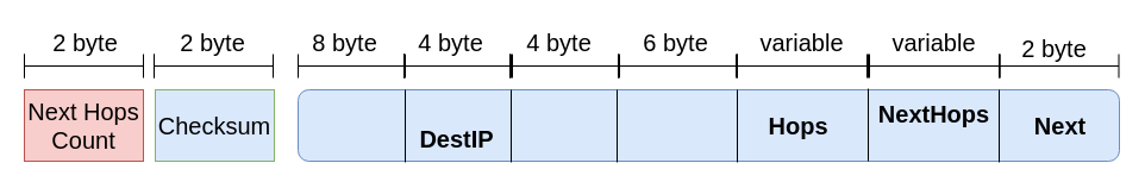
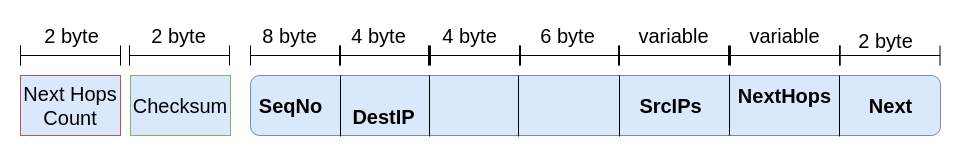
- <mxCell id="8" value="Next Hops Count" style="rounded=0;whiteSpace=wrap;html=1;fontSize=20;fillColor=#f8cecc;strokeColor=#b85450;" vertex="1" parent="1"><mxGeometry x="20" y="75" width="100" height="60" as="geometry" /></mxCell>
+ <mxCell id="8" value="Next Hops Count" style="rounded=0;whiteSpace=wrap;html=1;fontSize=20;fillColor=#dae8fc;strokeColor=#b85450;" vertex="1" parent="1"><mxGeometry x="20" y="75" width="100" height="60" as="geometry" /></mxCell>
+ <mxCell id="3" value="SeqNo" style="text;html=1;align=center;verticalAlign=middle;resizable=0;points=[];autosize=1;strokeColor=none;fontSize=20;fontStyle=1" vertex="1" parent="1"><mxGeometry x="250" y="90" width="80" height="30" as="geometry" /></mxCell>
- <mxCell id="20" value="Hops" style="text;html=1;align=center;verticalAlign=middle;resizable=0;points=[];autosize=1;strokeColor=none;fontStyle=1;fontSize=20;" vertex="1" parent="1"><mxGeometry x="630" y="90" width="80" height="30" as="geometry" /></mxCell>
+ <mxCell id="20" value="SrcIPs" style="text;html=1;align=center;verticalAlign=middle;resizable=0;points=[];autosize=1;strokeColor=none;fontStyle=1;fontSize=20;" vertex="1" parent="1"><mxGeometry x="630" y="90" width="80" height="30" as="geometry" /></mxCell>
